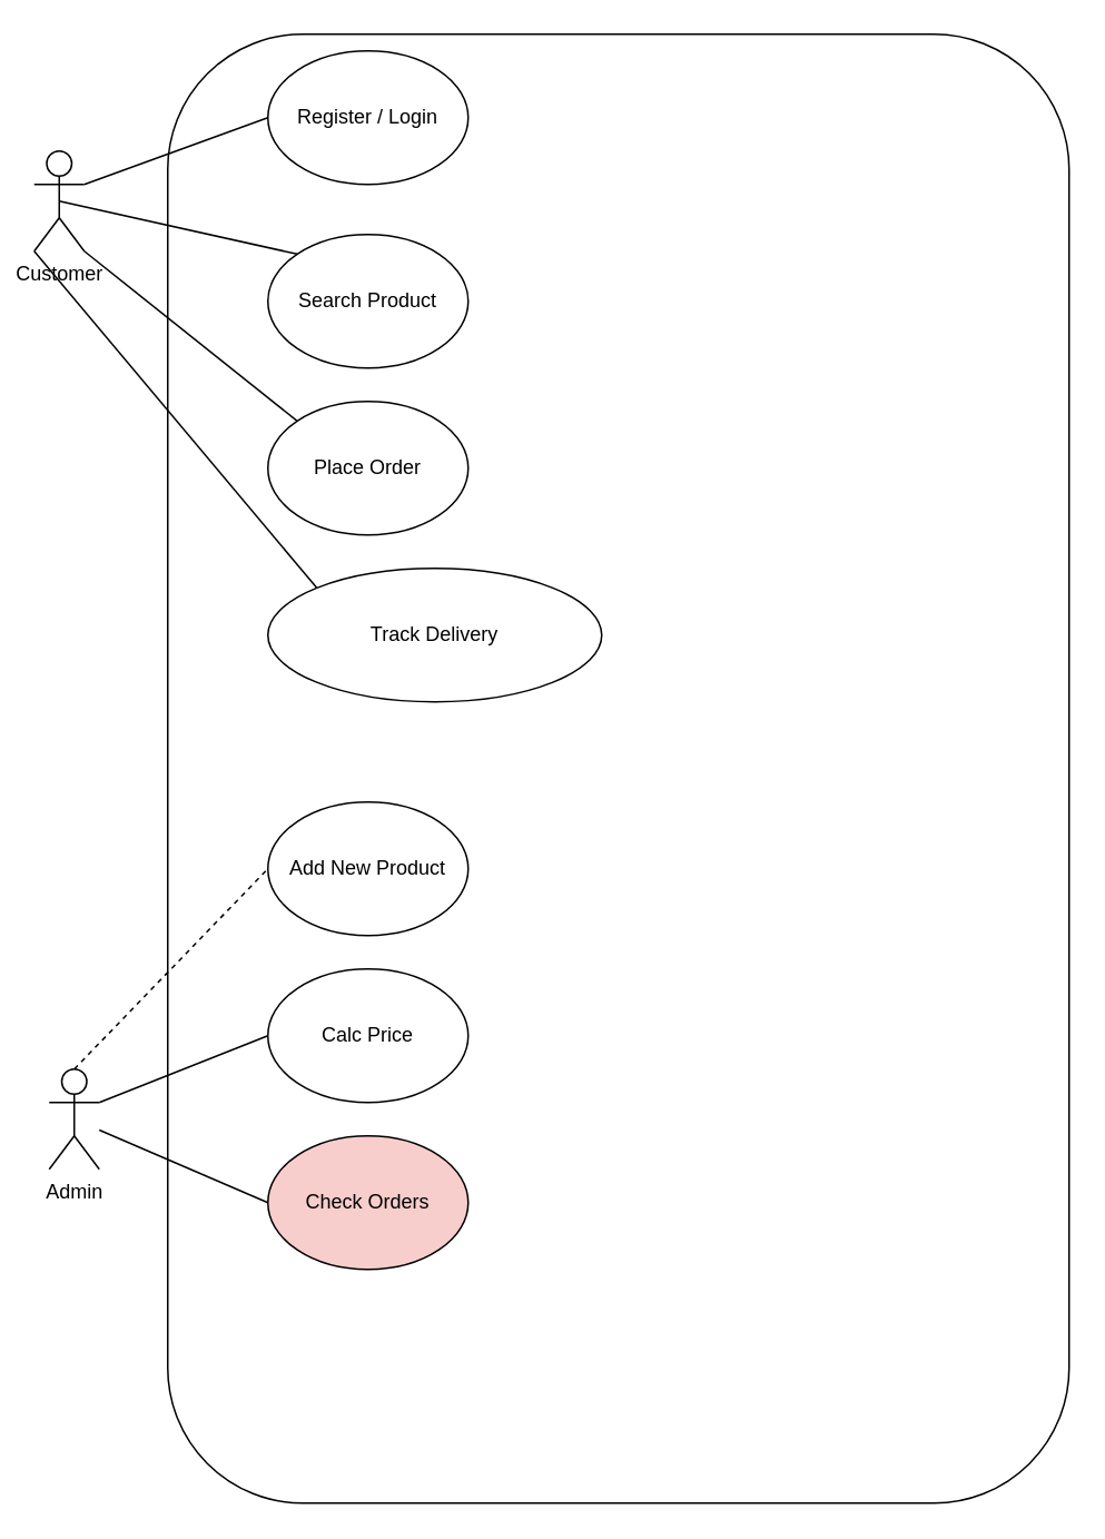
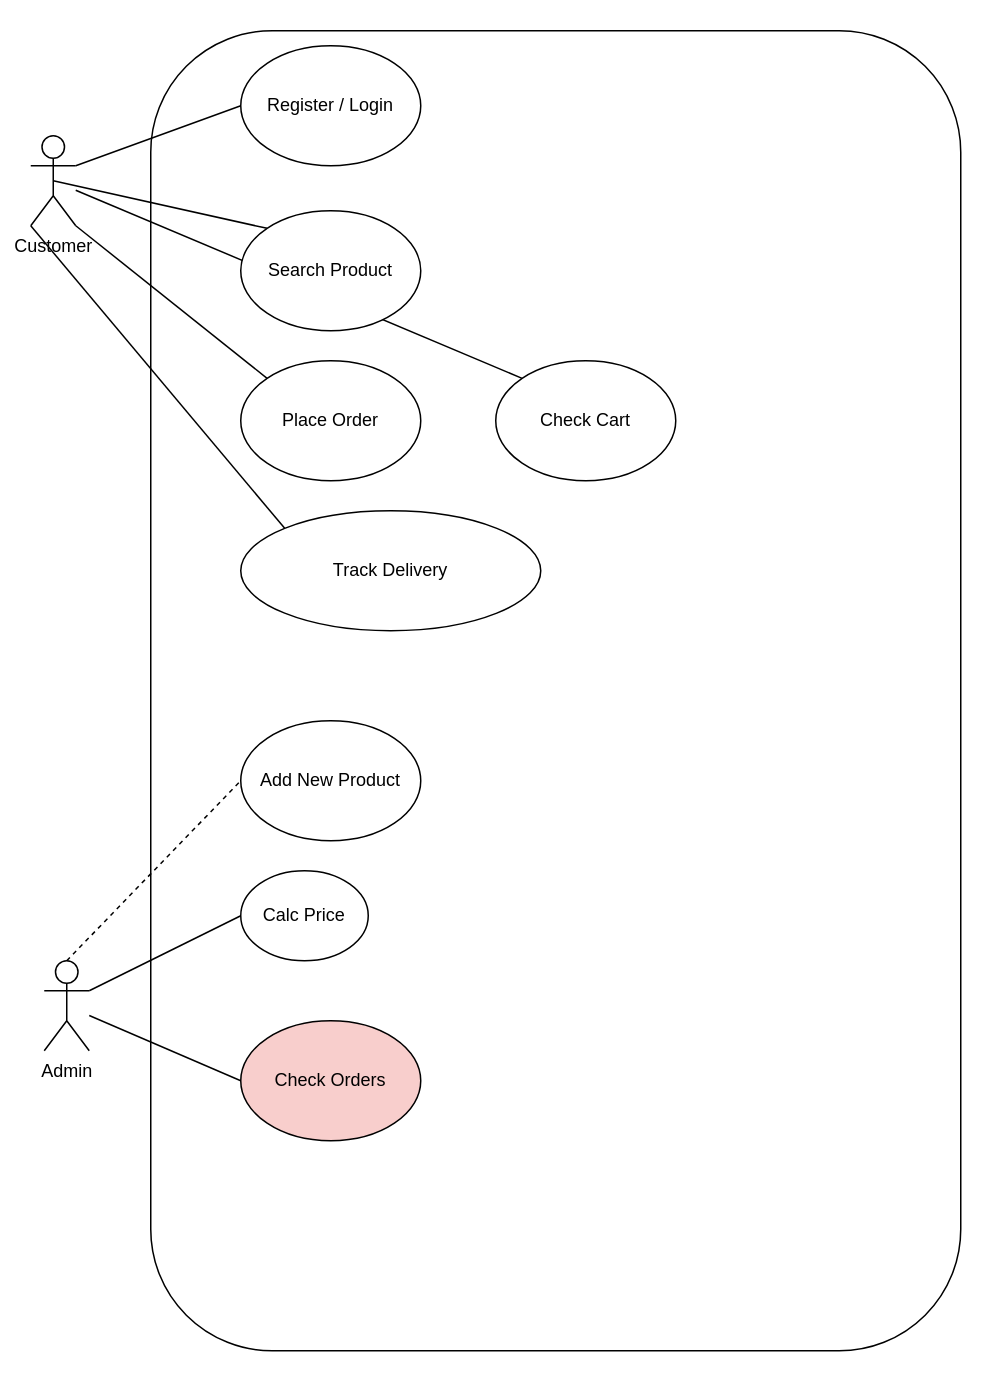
+ <mxCell id="19" value="" style="endArrow=none;html=1;entryX=0;entryY=0;entryDx=0;entryDy=0;" parent="1" source="3" target="8" edge="1"><mxGeometry width="50" height="50" relative="1" as="geometry"><mxPoint x="115" y="200" as="sourcePoint" /><mxPoint x="165" y="150" as="targetPoint" /></mxGeometry></mxCell>
+ <mxCell id="8" value="Check Cart" style="ellipse;whiteSpace=wrap;html=1;" parent="1" vertex="1"><mxGeometry x="330" y="240" width="120" height="80" as="geometry" /></mxCell>
- <mxCell id="10" value="Calc Price" style="ellipse;whiteSpace=wrap;html=1;" parent="1" vertex="1"><mxGeometry x="160" y="580" width="120" height="80" as="geometry" /></mxCell>
+ <mxCell id="10" value="Calc Price" style="ellipse;whiteSpace=wrap;html=1;" parent="1" vertex="1"><mxGeometry x="160" y="580" width="85" height="60" as="geometry" /></mxCell>
